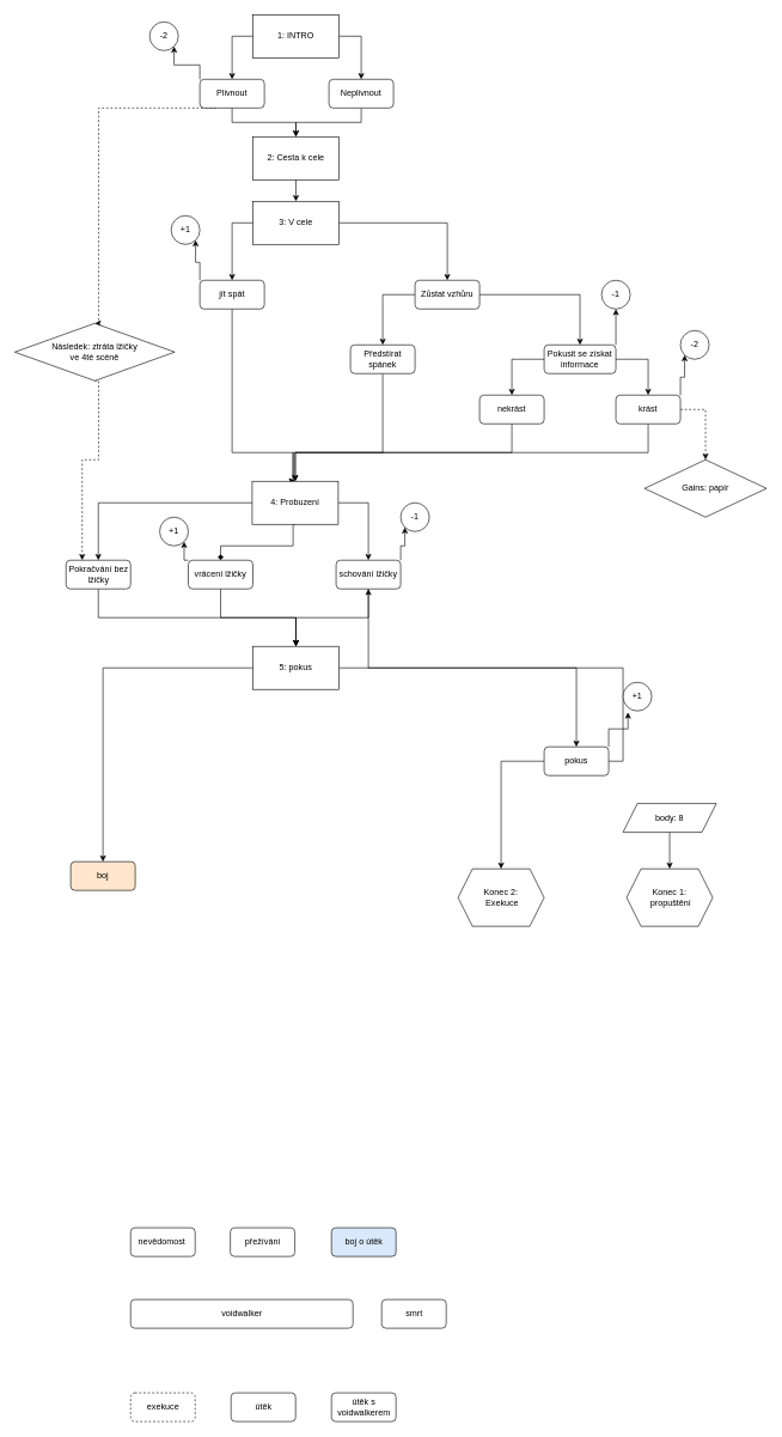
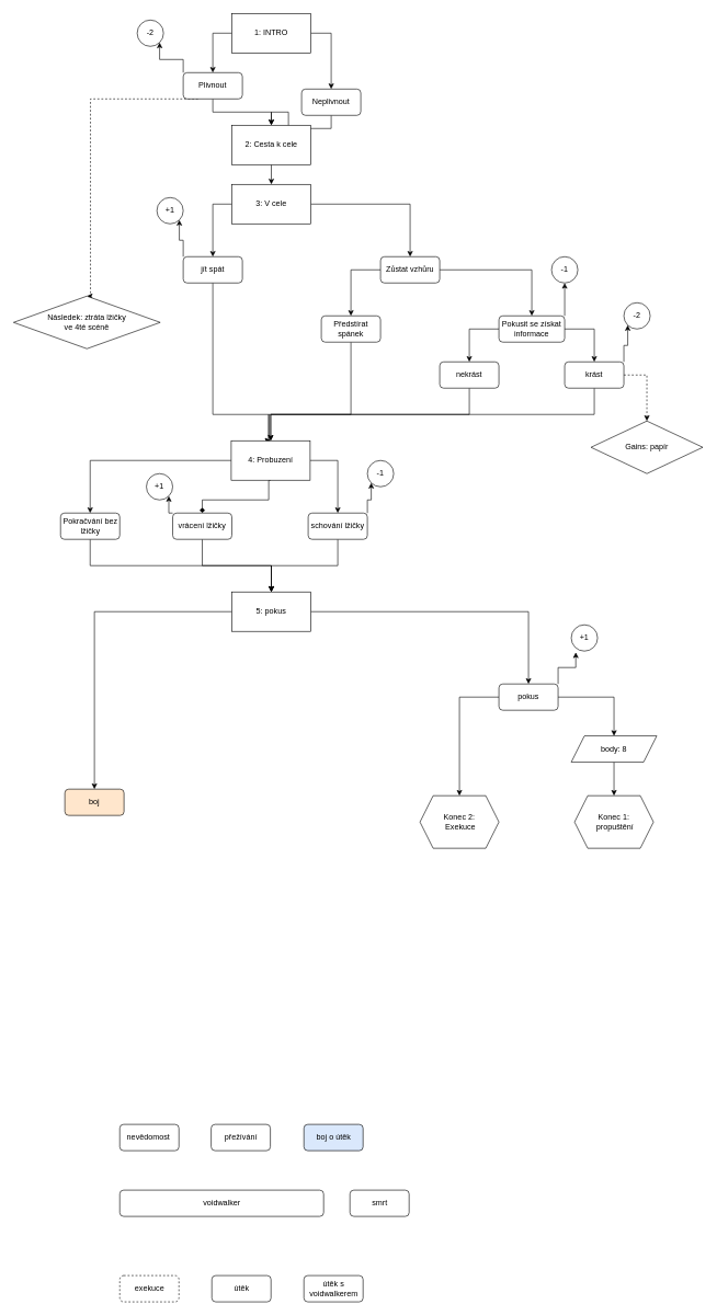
- <mxCell id="6" value="Neplivnout" style="rounded=1;whiteSpace=wrap;html=1;" parent="1" vertex="1"><mxGeometry x="458" y="110" width="90" height="40" as="geometry" /></mxCell>
+ <mxCell id="6" value="Neplivnout" style="rounded=1;whiteSpace=wrap;html=1;" parent="1" vertex="1"><mxGeometry x="458" y="135" width="90" height="40" as="geometry" /></mxCell>
- <mxCell id="11" style="edgeStyle=orthogonalEdgeStyle;rounded=0;orthogonalLoop=1;jettySize=auto;html=1;exitX=0.5;exitY=1;exitDx=0;exitDy=0;entryX=0.25;entryY=0;entryDx=0;entryDy=0;dashed=1;" parent="1" source="12" target="60" edge="1"><mxGeometry relative="1" as="geometry"><Array as="points"><mxPoint x="137" y="640" /><mxPoint x="114" y="640" /></Array></mxGeometry></mxCell>
- <mxCell id="68" style="edgeStyle=orthogonalEdgeStyle;rounded=0;orthogonalLoop=1;jettySize=auto;html=1;exitX=1;exitY=0.5;exitDx=0;exitDy=0;" edge="1" parent="1" source="70" target="55"><mxGeometry relative="1" as="geometry" /></mxCell>
+ <mxCell id="68" style="edgeStyle=orthogonalEdgeStyle;rounded=0;orthogonalLoop=1;jettySize=auto;html=1;exitX=1;exitY=0.5;exitDx=0;exitDy=0;entryX=0.5;entryY=0;entryDx=0;entryDy=0;" edge="1" parent="1" source="70" target="73"><mxGeometry relative="1" as="geometry" /></mxCell>
